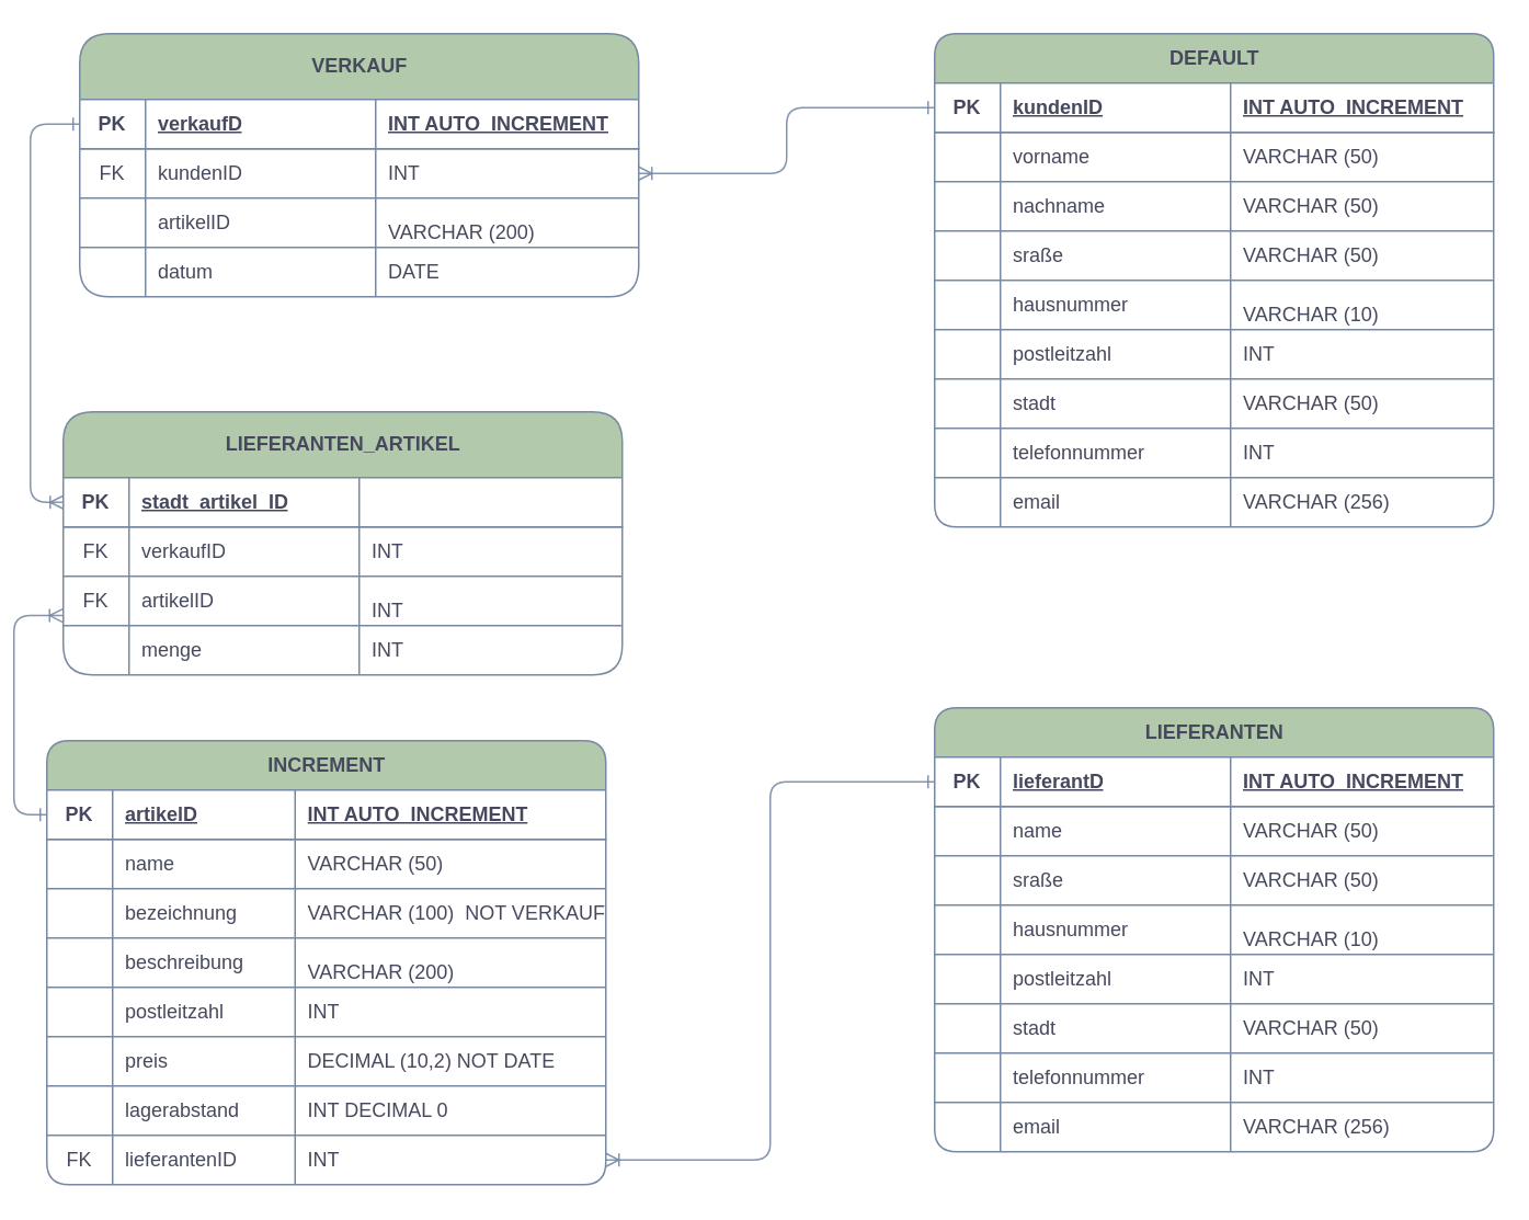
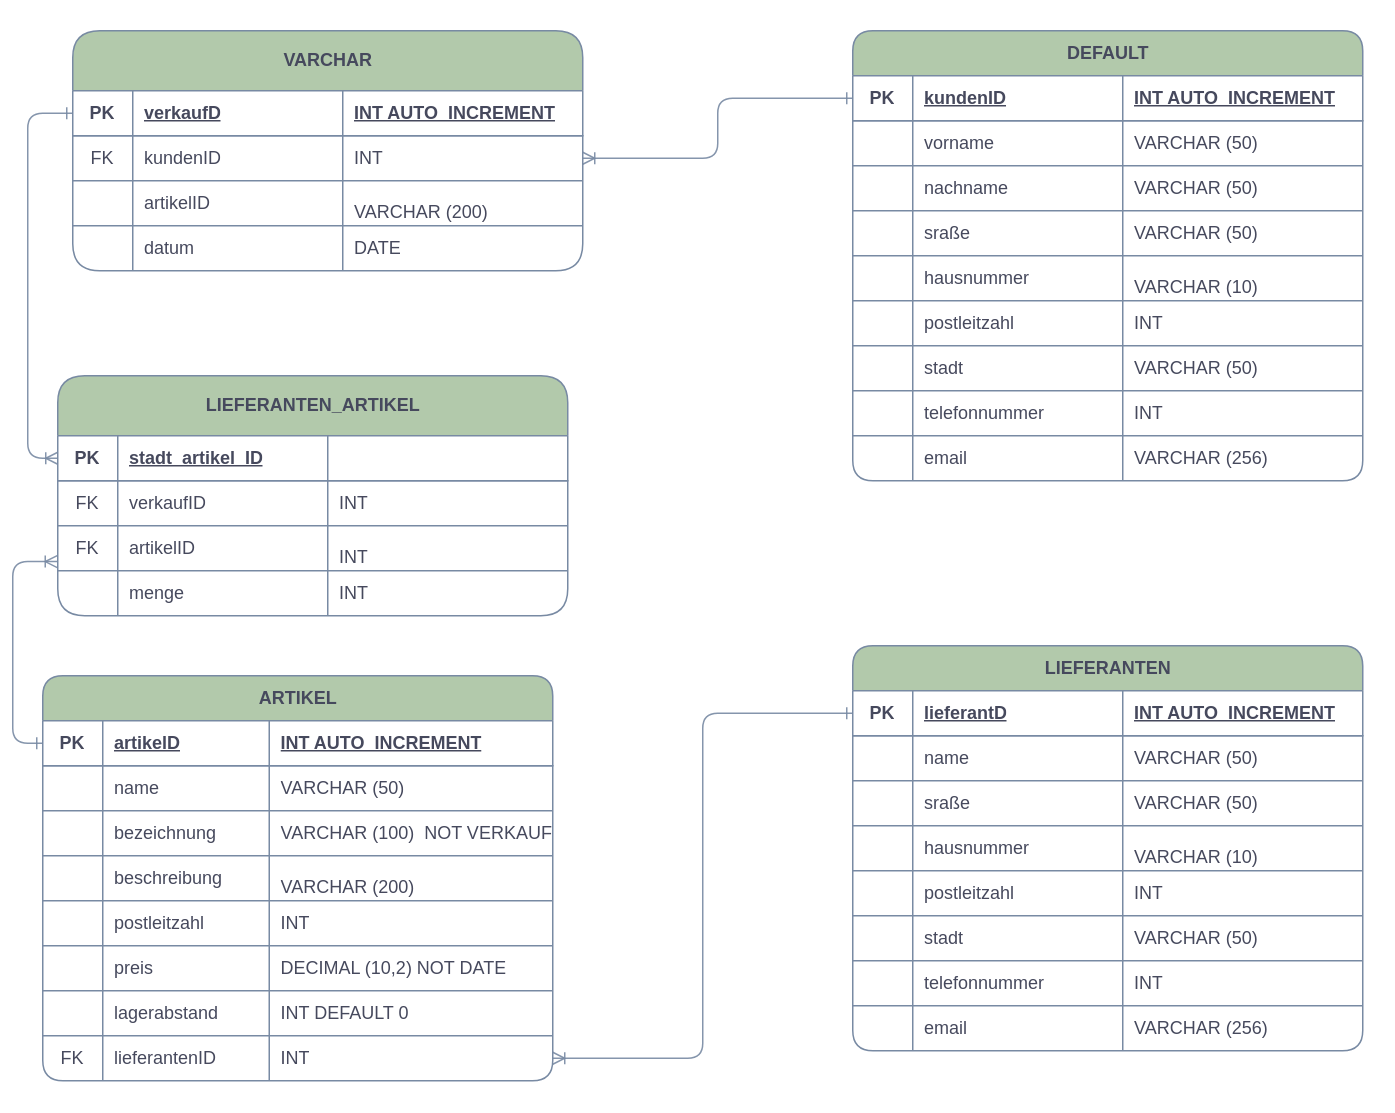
- <mxCell id="105" value="VERKAUF" style="shape=table;startSize=40;container=1;collapsible=1;childLayout=tableLayout;fixedRows=1;rowLines=1;fontStyle=1;align=center;resizeLast=1;rounded=1;comic=0;pointerEvents=1;html=1;swimlaneHead=1;bottom=1;fillColor=#B2C9AB;strokeColor=#788AA3;fontColor=#46495D;verticalAlign=middle;fontSize=12;" vertex="1" parent="1"><mxGeometry x="40" y="20" width="340" height="160" as="geometry" /></mxCell>
+ <mxCell id="105" value="VARCHAR" style="shape=table;startSize=40;container=1;collapsible=1;childLayout=tableLayout;fixedRows=1;rowLines=1;fontStyle=1;align=center;resizeLast=1;rounded=1;comic=0;pointerEvents=1;html=1;swimlaneHead=1;bottom=1;fillColor=#B2C9AB;strokeColor=#788AA3;fontColor=#46495D;verticalAlign=middle;fontSize=12;" vertex="1" parent="1"><mxGeometry x="40" y="20" width="340" height="160" as="geometry" /></mxCell>
- <mxCell id="72" value="INCREMENT" style="shape=table;startSize=30;container=1;collapsible=1;childLayout=tableLayout;fixedRows=1;rowLines=1;fontStyle=1;align=center;resizeLast=1;rounded=1;comic=0;pointerEvents=1;html=1;swimlaneHead=1;bottom=1;fillColor=#B2C9AB;strokeColor=#788AA3;fontColor=#46495D;verticalAlign=middle;fontSize=12;" vertex="1" parent="1"><mxGeometry x="20" y="450" width="340" height="270" as="geometry" /></mxCell>
+ <mxCell id="72" value="ARTIKEL" style="shape=table;startSize=30;container=1;collapsible=1;childLayout=tableLayout;fixedRows=1;rowLines=1;fontStyle=1;align=center;resizeLast=1;rounded=1;comic=0;pointerEvents=1;html=1;swimlaneHead=1;bottom=1;fillColor=#B2C9AB;strokeColor=#788AA3;fontColor=#46495D;verticalAlign=middle;fontSize=12;" vertex="1" parent="1"><mxGeometry x="20" y="450" width="340" height="270" as="geometry" /></mxCell>
- <mxCell id="100" value="INT DECIMAL 0" style="shape=partialRectangle;connectable=0;fillColor=none;top=0;left=0;bottom=0;right=0;align=left;spacingLeft=6;overflow=hidden;rounded=1;comic=0;pointerEvents=1;html=1;strokeColor=#788AA3;fontColor=#46495D;" vertex="1" parent="97"><mxGeometry x="151" width="189" height="30" as="geometry"><mxRectangle width="189" height="30" as="alternateBounds" /></mxGeometry></mxCell>
+ <mxCell id="100" value="INT DEFAULT 0" style="shape=partialRectangle;connectable=0;fillColor=none;top=0;left=0;bottom=0;right=0;align=left;spacingLeft=6;overflow=hidden;rounded=1;comic=0;pointerEvents=1;html=1;strokeColor=#788AA3;fontColor=#46495D;" vertex="1" parent="97"><mxGeometry x="151" width="189" height="30" as="geometry"><mxRectangle width="189" height="30" as="alternateBounds" /></mxGeometry></mxCell>
